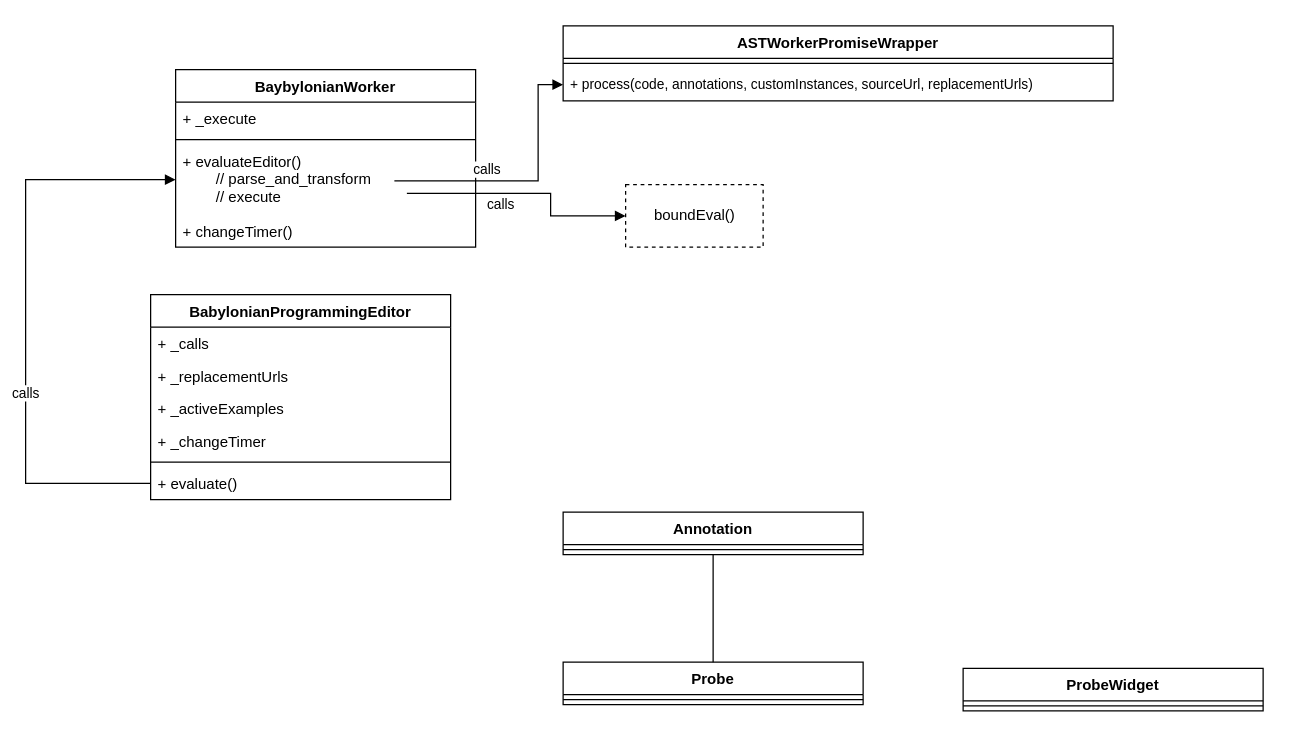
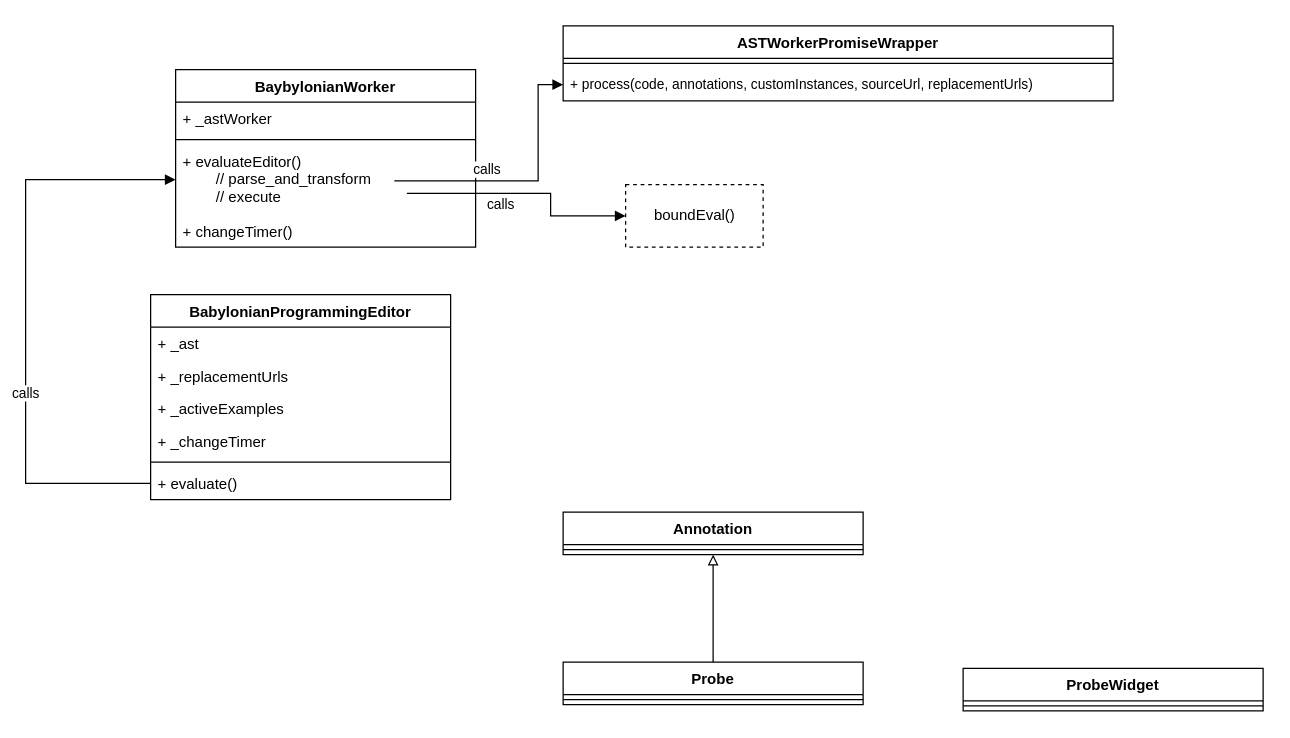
- <mxCell id="14" value="+ _execute" style="text;strokeColor=none;fillColor=none;align=left;verticalAlign=top;spacingLeft=4;spacingRight=4;overflow=hidden;rotatable=0;points=[[0,0.5],[1,0.5]];portConstraint=eastwest;" vertex="1" parent="13"><mxGeometry y="26" width="240" height="26" as="geometry" /></mxCell>
+ <mxCell id="14" value="+ _astWorker" style="text;strokeColor=none;fillColor=none;align=left;verticalAlign=top;spacingLeft=4;spacingRight=4;overflow=hidden;rotatable=0;points=[[0,0.5],[1,0.5]];portConstraint=eastwest;" vertex="1" parent="13"><mxGeometry y="26" width="240" height="26" as="geometry" /></mxCell>
- <mxCell id="3" value="+ _calls" style="text;strokeColor=none;fillColor=none;align=left;verticalAlign=top;spacingLeft=4;spacingRight=4;overflow=hidden;rotatable=0;points=[[0,0.5],[1,0.5]];portConstraint=eastwest;" vertex="1" parent="2"><mxGeometry y="26" width="240" height="26" as="geometry" /></mxCell>
+ <mxCell id="3" value="+ _ast" style="text;strokeColor=none;fillColor=none;align=left;verticalAlign=top;spacingLeft=4;spacingRight=4;overflow=hidden;rotatable=0;points=[[0,0.5],[1,0.5]];portConstraint=eastwest;" vertex="1" parent="2"><mxGeometry y="26" width="240" height="26" as="geometry" /></mxCell>
- <mxCell id="21" style="edgeStyle=orthogonalEdgeStyle;rounded=0;orthogonalLoop=1;jettySize=auto;html=1;endArrow=none;endFill=0;" edge="1" parent="1" source="9" target="19"><mxGeometry relative="1" as="geometry"><mxPoint x="171.36" y="479" as="targetPoint" /><mxPoint x="290" y="369" as="sourcePoint" /></mxGeometry></mxCell>
+ <mxCell id="21" style="edgeStyle=orthogonalEdgeStyle;rounded=0;orthogonalLoop=1;jettySize=auto;html=1;endArrow=block;endFill=0;" edge="1" parent="1" source="9" target="19"><mxGeometry relative="1" as="geometry"><mxPoint x="171.36" y="479" as="targetPoint" /><mxPoint x="290" y="369" as="sourcePoint" /></mxGeometry></mxCell>
